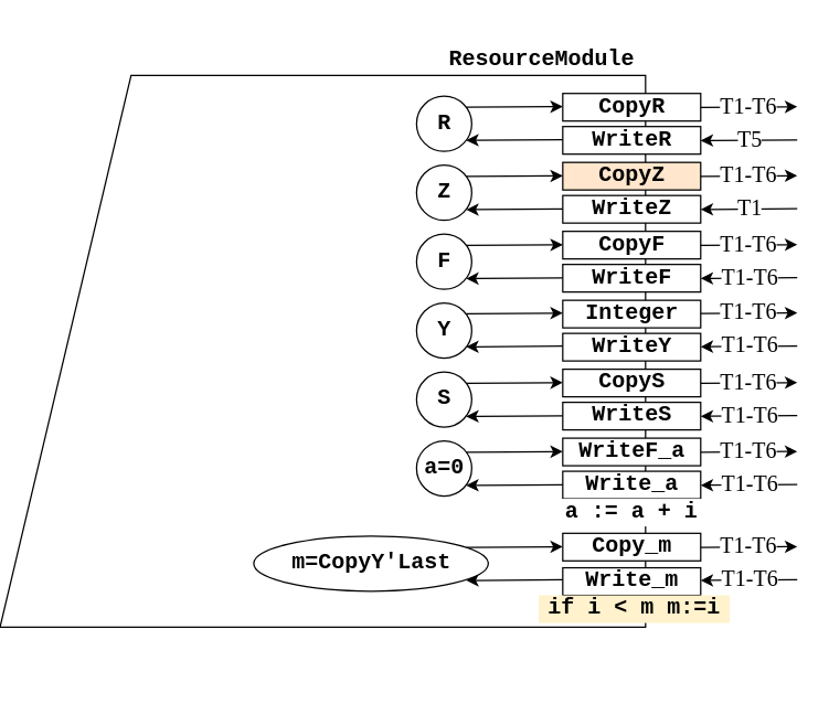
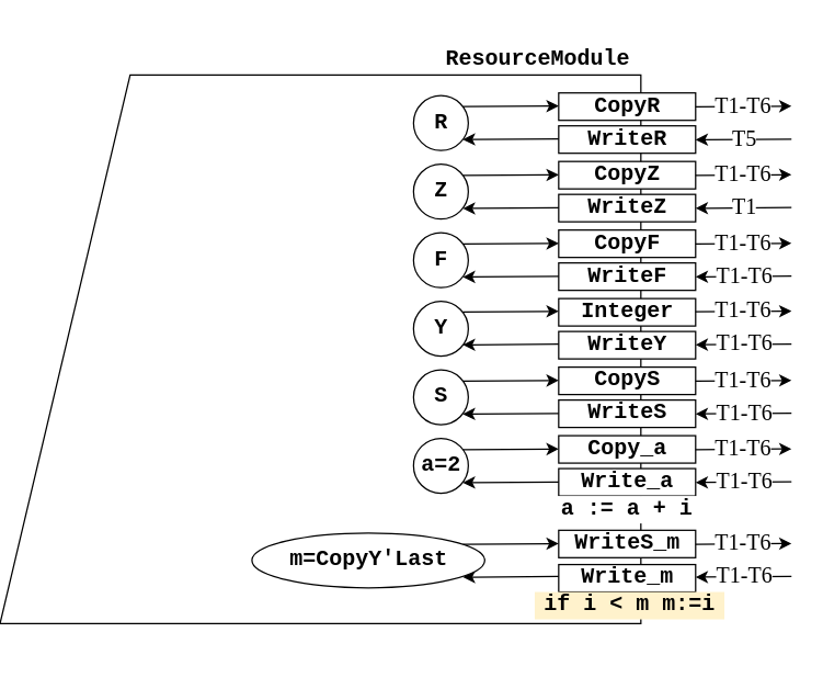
- <mxCell id="11" value="CopyZ" style="rounded=0;whiteSpace=wrap;html=1;fontFamily=Courier New;fontSize=16;fontStyle=1;fillColor=#ffe6cc;" parent="1" vertex="1"><mxGeometry x="394.5" y="117" width="100" height="20" as="geometry" /></mxCell>
+ <mxCell id="11" value="CopyZ" style="rounded=0;whiteSpace=wrap;html=1;fontFamily=Courier New;fontSize=16;fontStyle=1" parent="1" vertex="1"><mxGeometry x="394.5" y="117" width="100" height="20" as="geometry" /></mxCell>
- <mxCell id="19" value="WriteF_a" style="rounded=0;whiteSpace=wrap;html=1;fontFamily=Courier New;fontSize=16;fontStyle=1" parent="1" vertex="1"><mxGeometry x="394.5" y="317" width="100" height="20" as="geometry" /></mxCell>
+ <mxCell id="19" value="Copy_a" style="rounded=0;whiteSpace=wrap;html=1;fontFamily=Courier New;fontSize=16;fontStyle=1" parent="1" vertex="1"><mxGeometry x="394.5" y="317" width="100" height="20" as="geometry" /></mxCell>
- <mxCell id="8" value="a=0" style="ellipse;whiteSpace=wrap;html=1;aspect=fixed;fontFamily=Courier New;fontSize=16;fontStyle=1" parent="1" vertex="1"><mxGeometry x="288.5" y="319" width="40" height="40" as="geometry" /></mxCell>
+ <mxCell id="8" value="a=2" style="ellipse;whiteSpace=wrap;html=1;aspect=fixed;fontFamily=Courier New;fontSize=16;fontStyle=1" parent="1" vertex="1"><mxGeometry x="288.5" y="319" width="40" height="40" as="geometry" /></mxCell>
- <mxCell id="21" value="Copy_m" style="rounded=0;whiteSpace=wrap;html=1;fontFamily=Courier New;fontSize=16;fontStyle=1" parent="1" vertex="1"><mxGeometry x="394.5" y="386" width="100" height="20" as="geometry" /></mxCell>
+ <mxCell id="21" value="WriteS_m" style="rounded=0;whiteSpace=wrap;html=1;fontFamily=Courier New;fontSize=16;fontStyle=1" parent="1" vertex="1"><mxGeometry x="394.5" y="386" width="100" height="20" as="geometry" /></mxCell>
